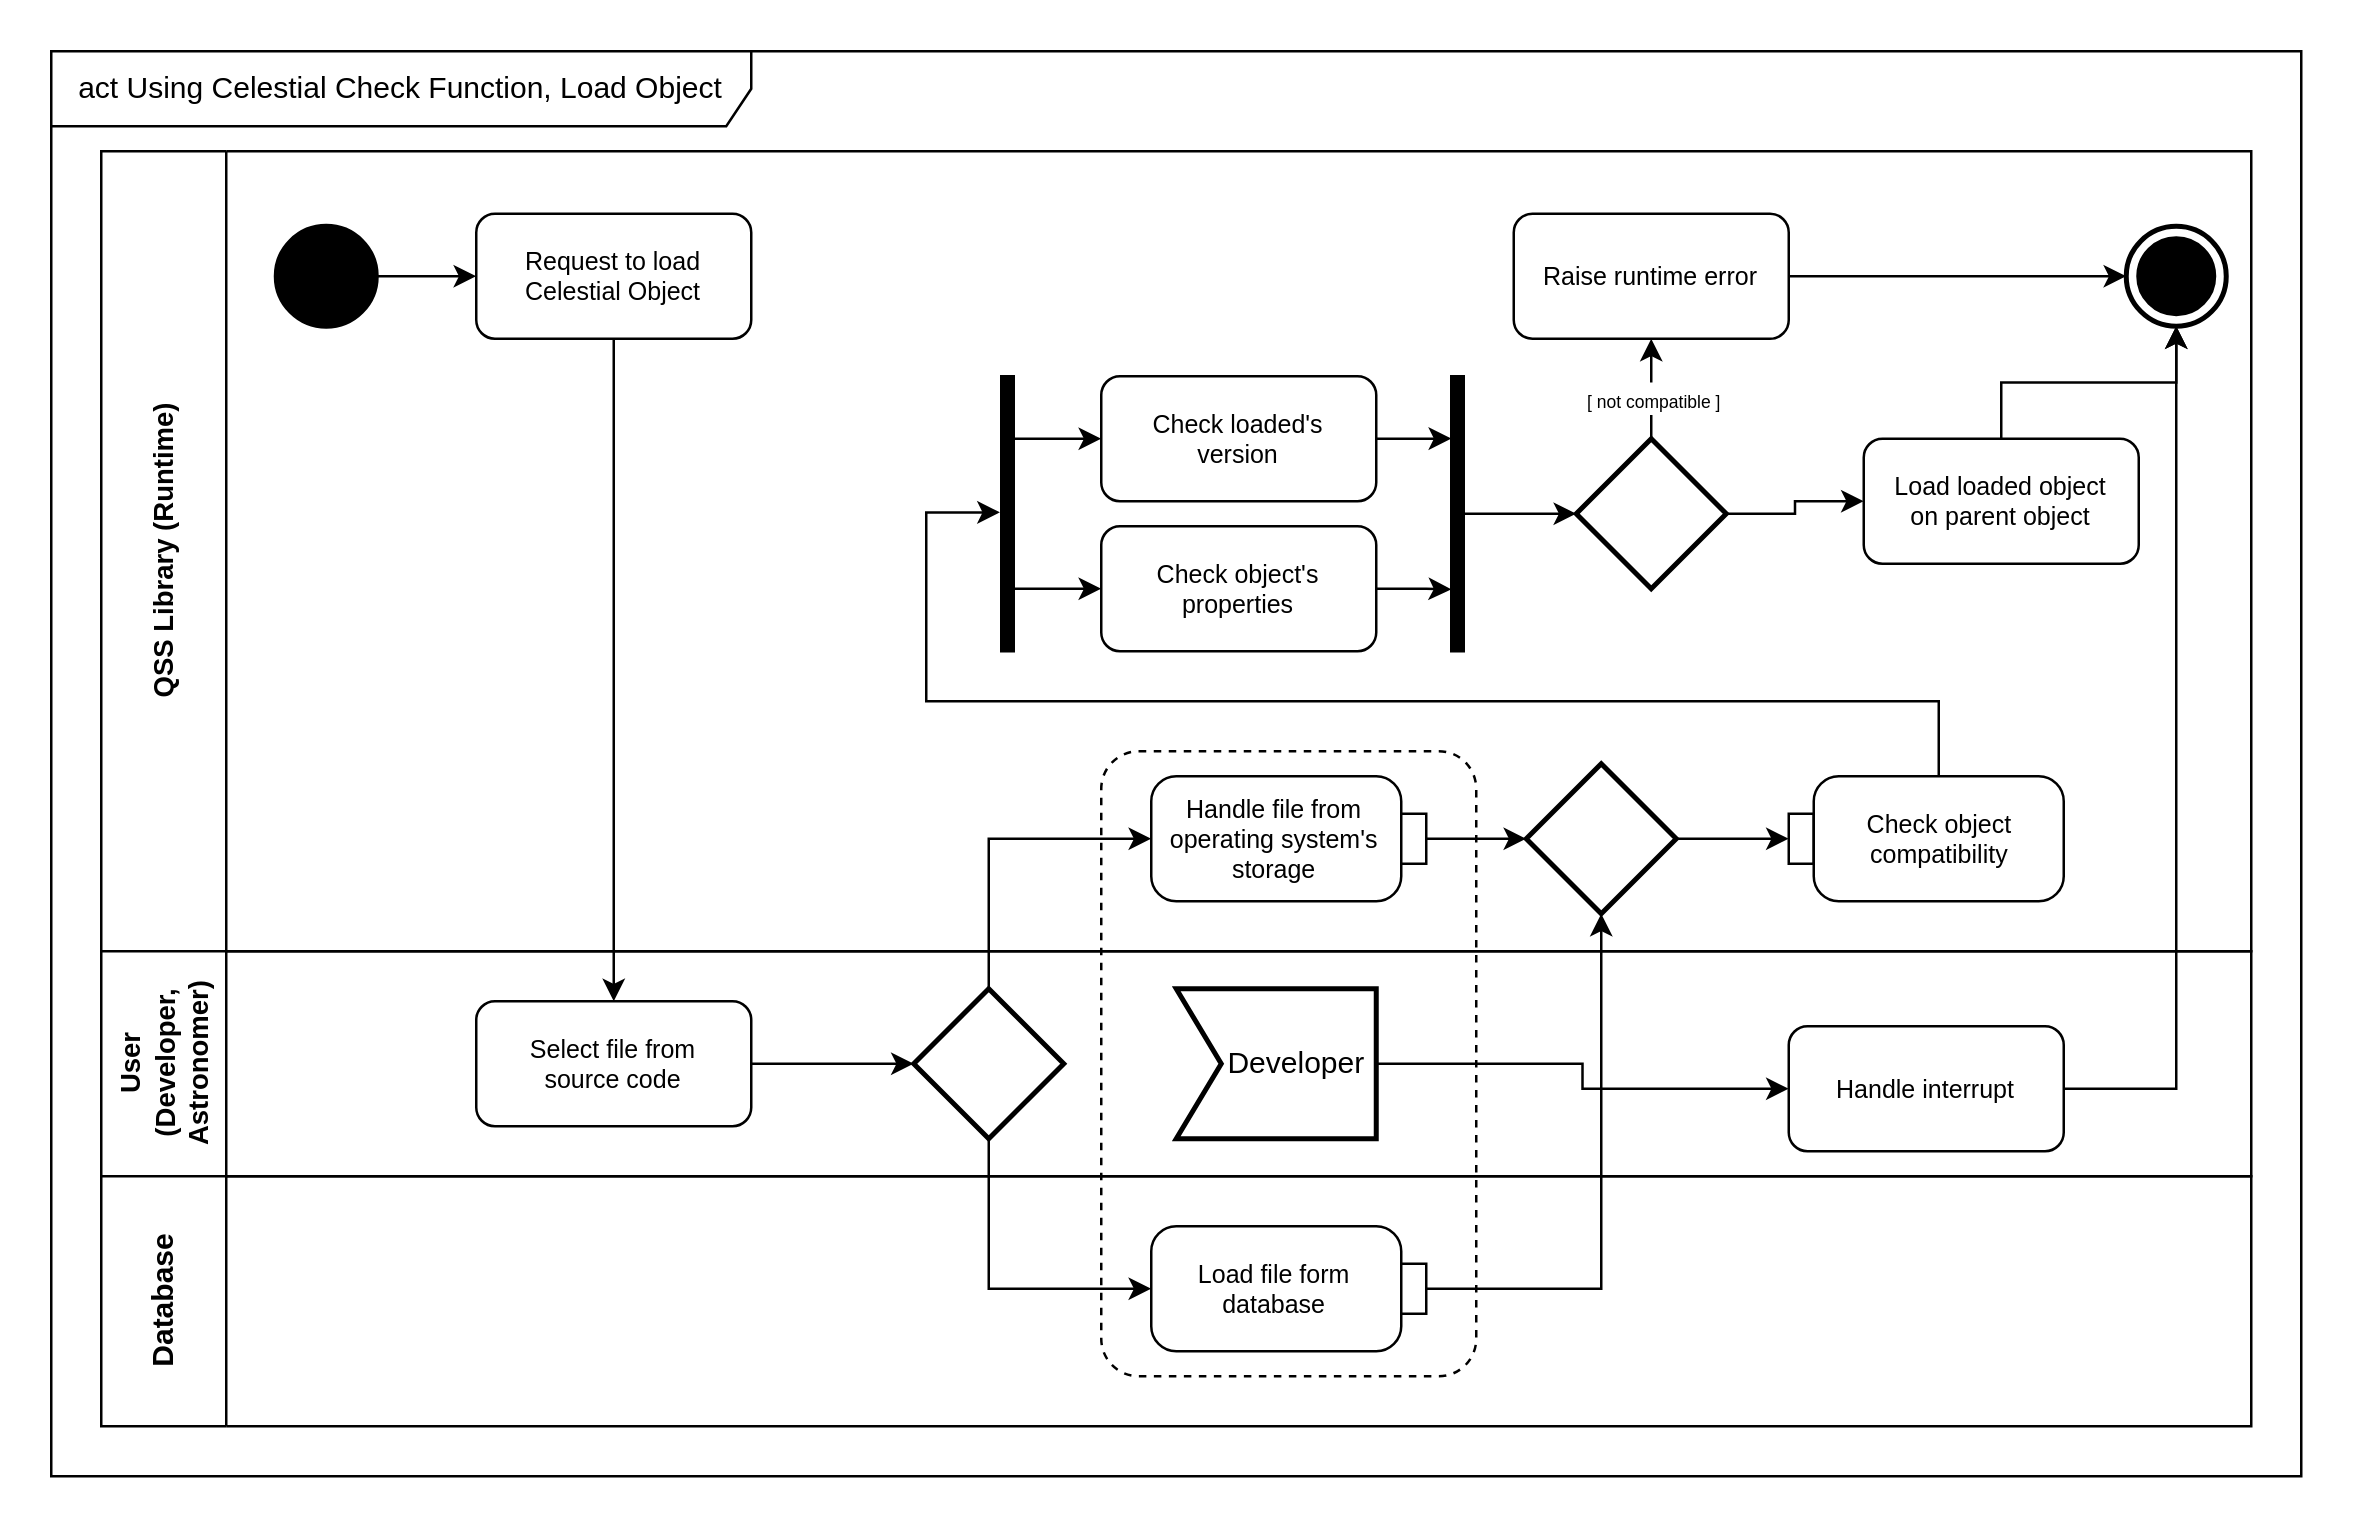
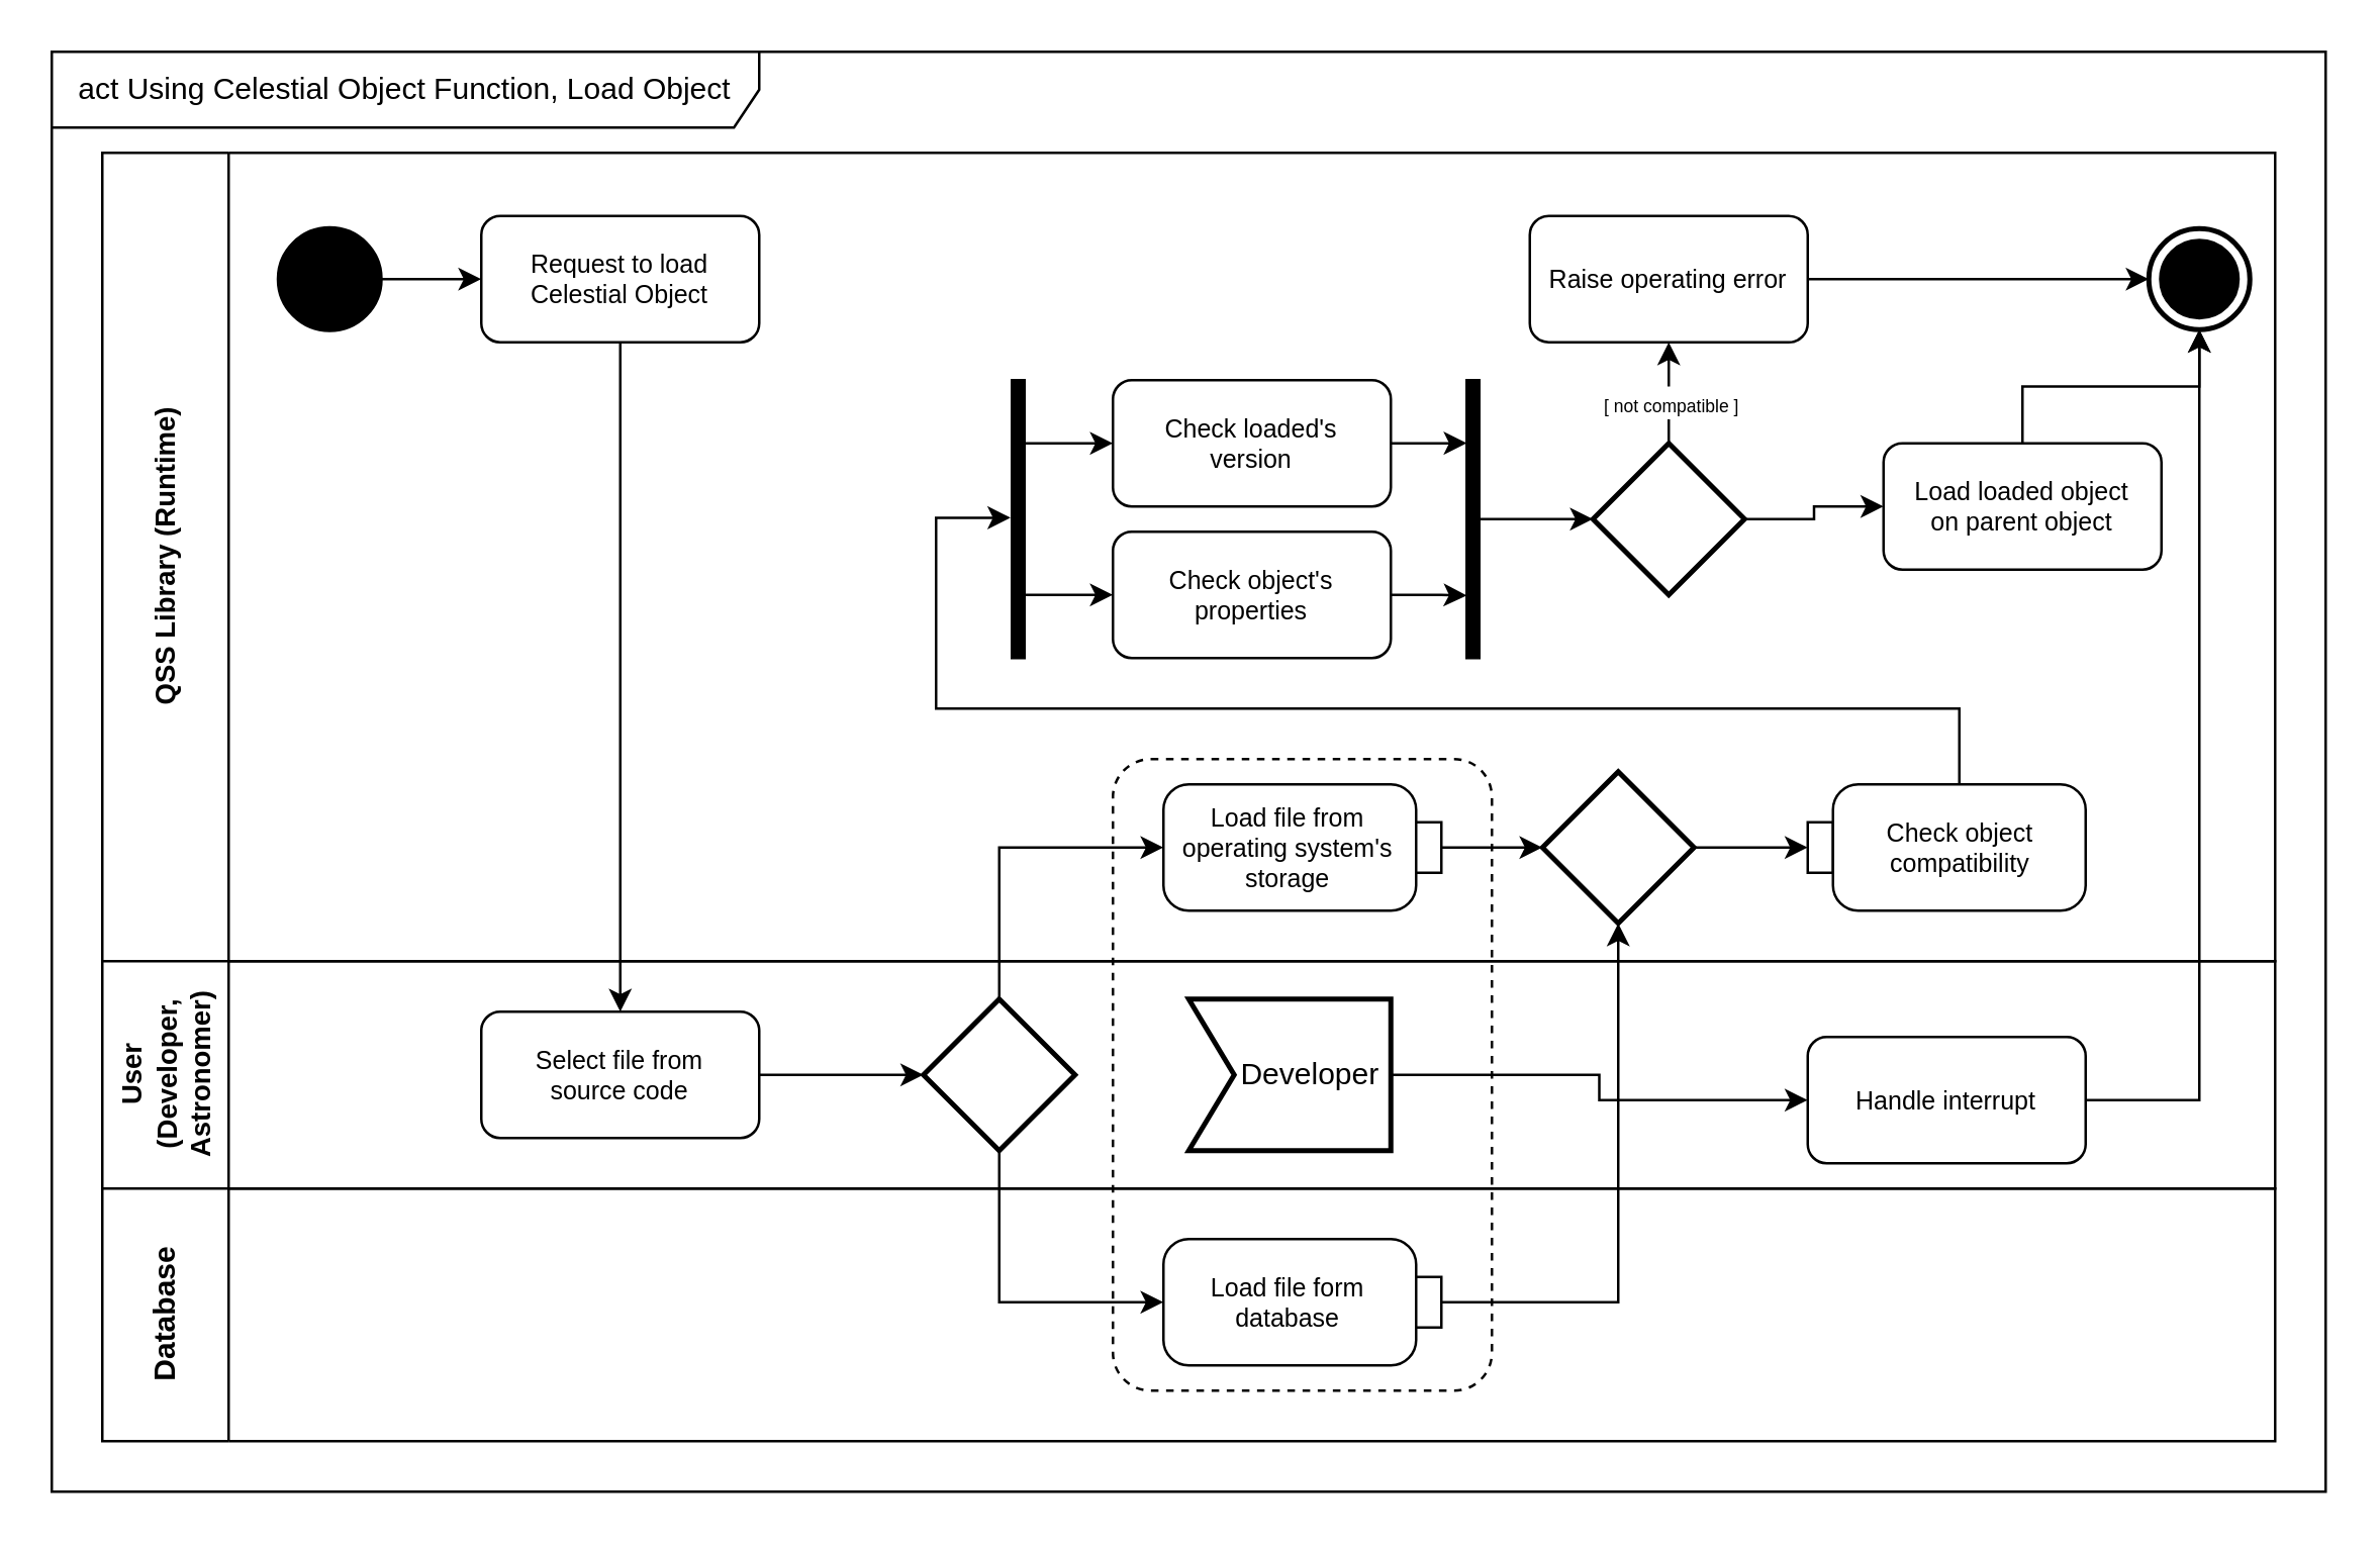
- <mxCell id="2" value="act Using Celestial Check Function, Load Object" style="shape=umlFrame;whiteSpace=wrap;html=1;pointerEvents=0;width=280;height=30;" vertex="1" parent="1"><mxGeometry x="20" y="20" width="900" height="570" as="geometry" /></mxCell>
+ <mxCell id="2" value="act Using Celestial Object Function, Load Object" style="shape=umlFrame;whiteSpace=wrap;html=1;pointerEvents=0;width=280;height=30;" vertex="1" parent="1"><mxGeometry x="20" y="20" width="900" height="570" as="geometry" /></mxCell>
- <mxCell id="26" value="Raise runtime error" style="shape=rect;html=1;rounded=1;whiteSpace=wrap;align=center;fontSize=10;" vertex="1" parent="3"><mxGeometry x="565" y="25" width="110" height="50" as="geometry" /></mxCell>
+ <mxCell id="26" value="Raise operating error" style="shape=rect;html=1;rounded=1;whiteSpace=wrap;align=center;fontSize=10;" vertex="1" parent="3"><mxGeometry x="565" y="25" width="110" height="50" as="geometry" /></mxCell>
- <mxCell id="29" value="Handle file from&amp;nbsp; &amp;nbsp;&amp;nbsp;&lt;div&gt;operating system's&amp;nbsp; &amp;nbsp;&amp;nbsp;&lt;/div&gt;&lt;div&gt;&lt;span style=&quot;background-color: initial;&quot;&gt;storage&amp;nbsp; &amp;nbsp;&amp;nbsp;&lt;/span&gt;&lt;/div&gt;" style="html=1;shape=mxgraph.sysml.objFlowR;whiteSpace=wrap;fontSize=10;" vertex="1" parent="3"><mxGeometry x="420" y="250" width="110" height="50" as="geometry" /></mxCell>
+ <mxCell id="29" value="Load file from&amp;nbsp; &amp;nbsp;&amp;nbsp;&lt;div&gt;operating system's&amp;nbsp; &amp;nbsp;&amp;nbsp;&lt;/div&gt;&lt;div&gt;&lt;span style=&quot;background-color: initial;&quot;&gt;storage&amp;nbsp; &amp;nbsp;&amp;nbsp;&lt;/span&gt;&lt;/div&gt;" style="html=1;shape=mxgraph.sysml.objFlowR;whiteSpace=wrap;fontSize=10;" vertex="1" parent="3"><mxGeometry x="420" y="250" width="110" height="50" as="geometry" /></mxCell>
